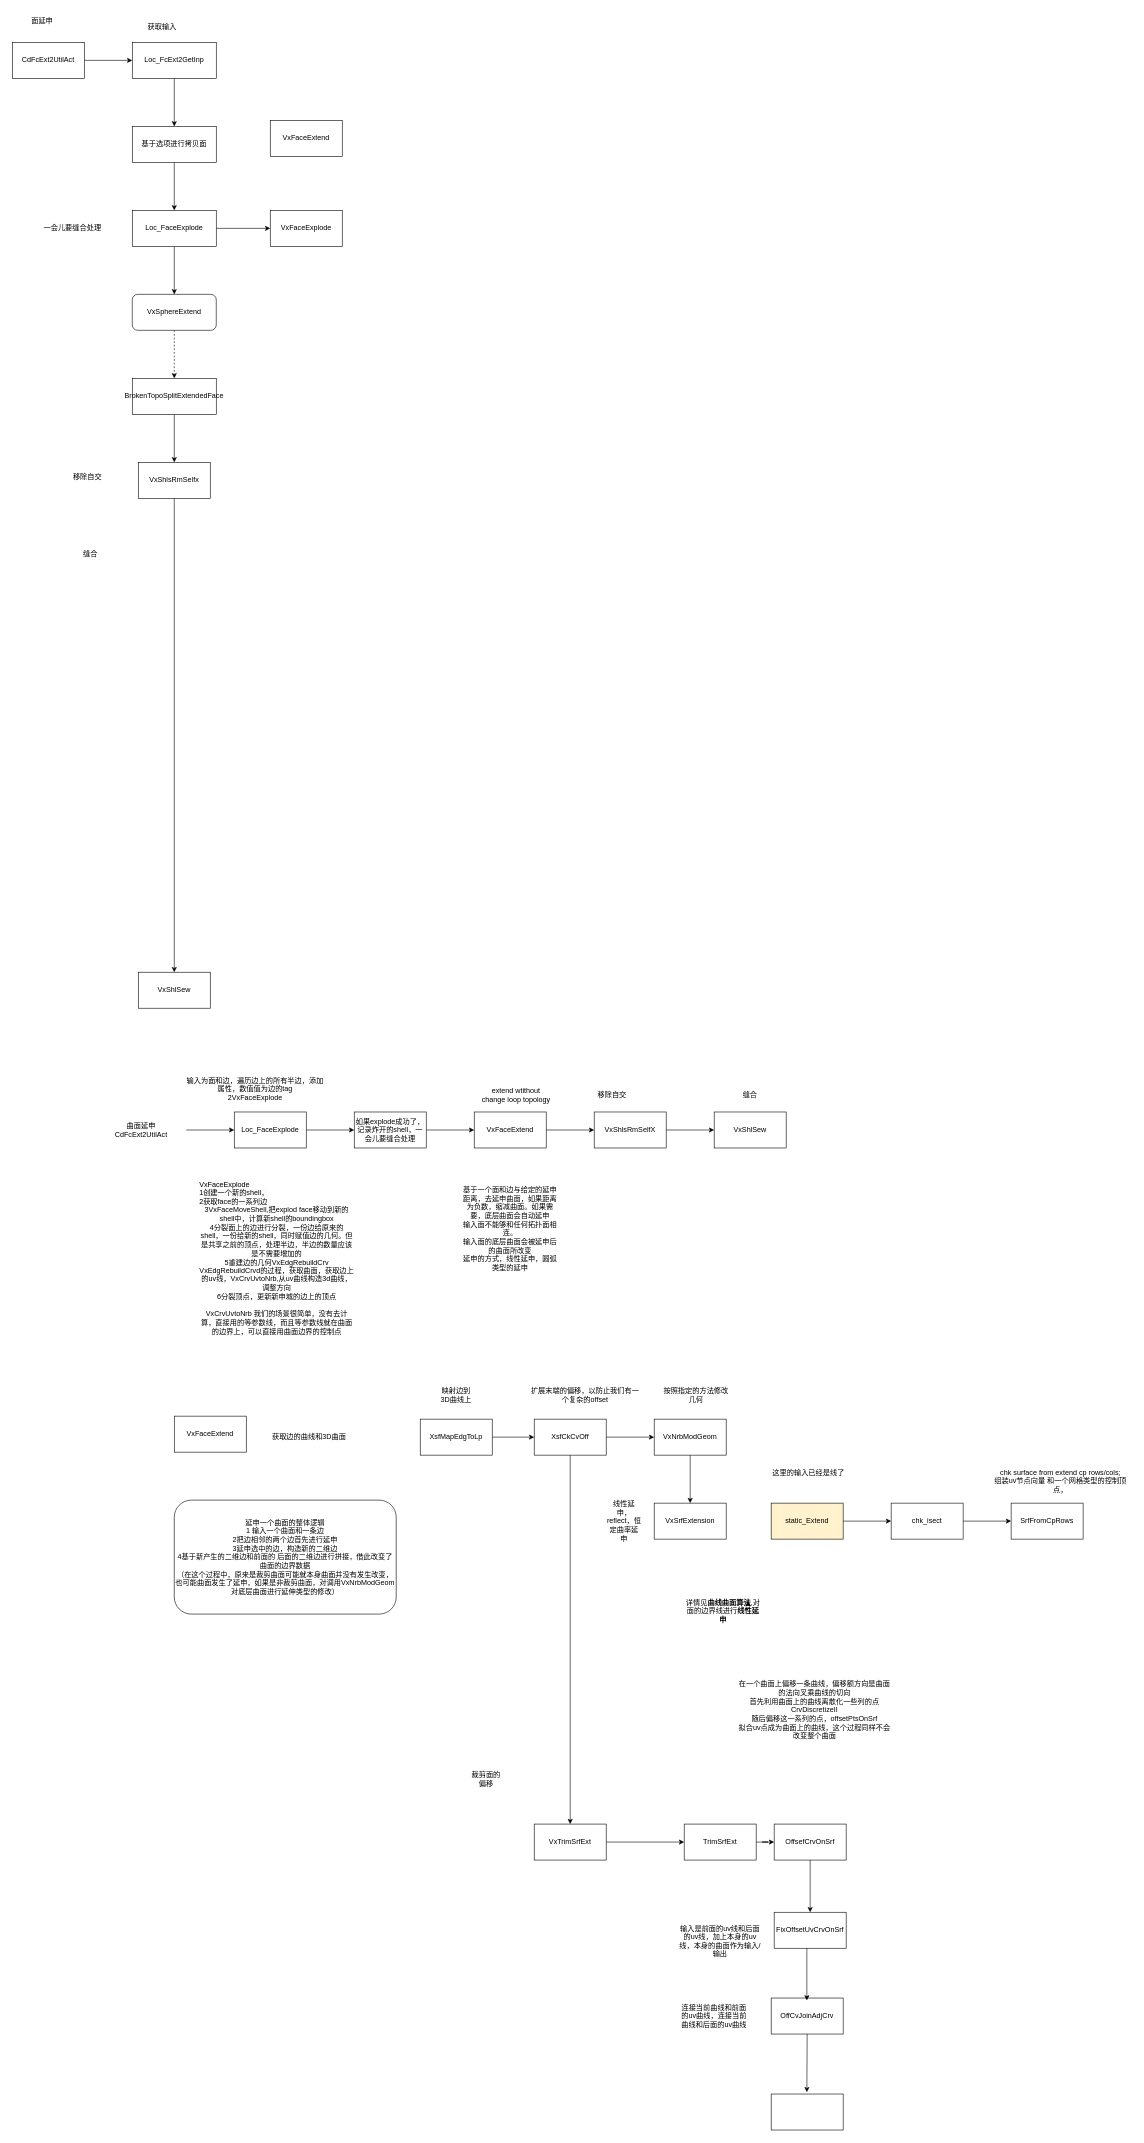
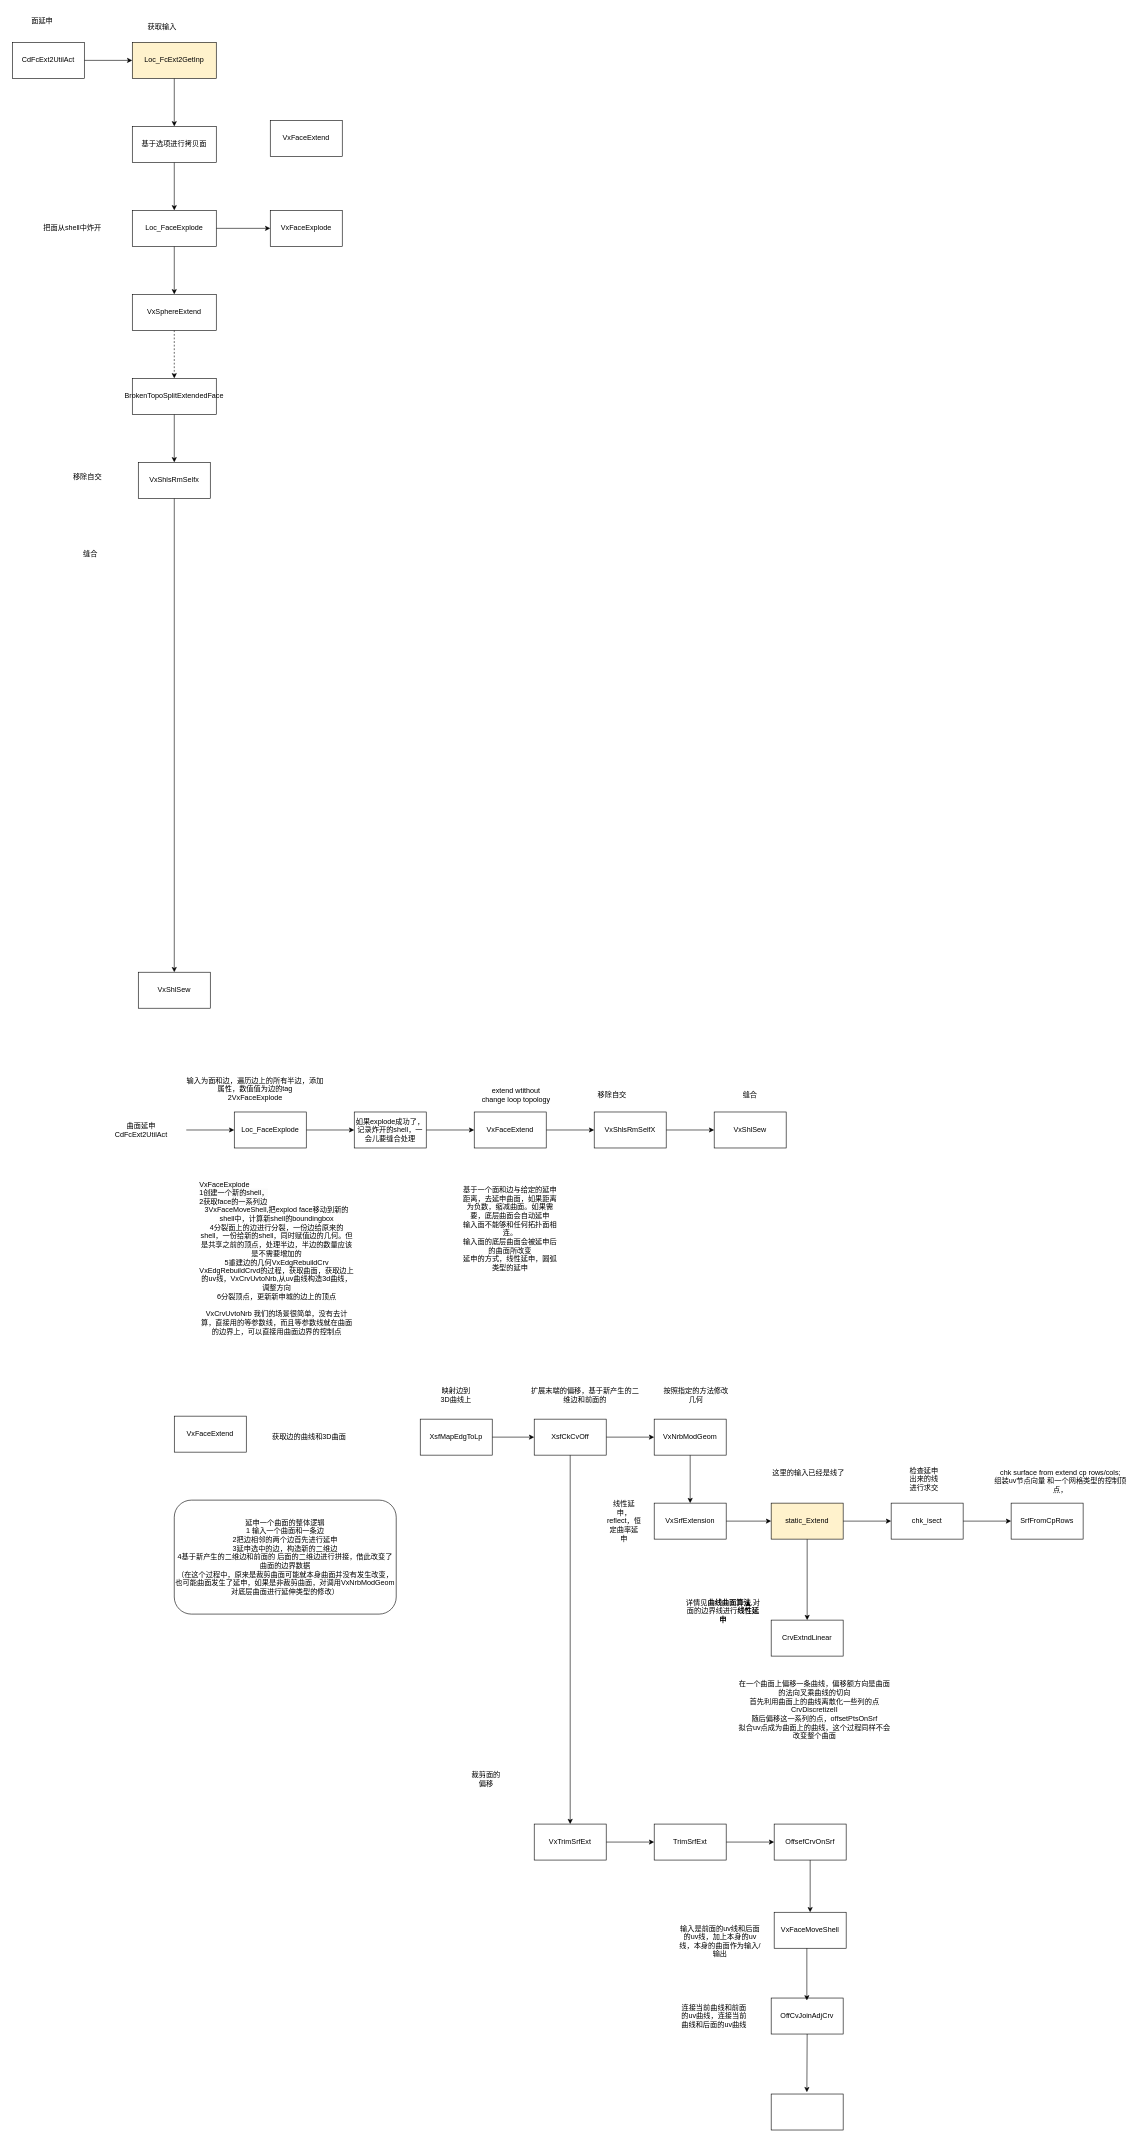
- <mxCell id="6" value="Loc_FcExt2GetInp" style="rounded=0;whiteSpace=wrap;html=1;" parent="1" vertex="1"><mxGeometry x="220" y="70" width="140" height="60" as="geometry" /></mxCell>
+ <mxCell id="6" value="Loc_FcExt2GetInp" style="rounded=0;whiteSpace=wrap;html=1;fillColor=#fff2cc;" parent="1" vertex="1"><mxGeometry x="220" y="70" width="140" height="60" as="geometry" /></mxCell>
- <mxCell id="13" value="一会儿要缝合处理" style="text;html=1;align=center;verticalAlign=middle;resizable=0;points=[];autosize=1;strokeColor=none;fillColor=none;" parent="1" vertex="1"><mxGeometry x="60" y="365" width="120" height="30" as="geometry" /></mxCell>
+ <mxCell id="13" value="把面从shell中炸开" style="text;html=1;align=center;verticalAlign=middle;resizable=0;points=[];autosize=1;strokeColor=none;fillColor=none;" parent="1" vertex="1"><mxGeometry x="60" y="365" width="120" height="30" as="geometry" /></mxCell>
- <mxCell id="16" value="VxSphereExtend" style="whiteSpace=wrap;html=1;rounded=1;" parent="1" vertex="1"><mxGeometry x="220" y="490" width="140" height="60" as="geometry" /></mxCell>
+ <mxCell id="16" value="VxSphereExtend" style="rounded=0;whiteSpace=wrap;html=1;" parent="1" vertex="1"><mxGeometry x="220" y="490" width="140" height="60" as="geometry" /></mxCell>
- <mxCell id="50" value="扩展末端的偏移，以防止我们有一个复杂的offset" style="text;html=1;align=center;verticalAlign=middle;whiteSpace=wrap;rounded=0;" parent="1" vertex="1"><mxGeometry x="880" y="2310" width="190" height="30" as="geometry" /></mxCell>
+ <mxCell id="50" value="扩展末端的偏移，基于新产生的二维边和前面的" style="text;html=1;align=center;verticalAlign=middle;whiteSpace=wrap;rounded=0;" parent="1" vertex="1"><mxGeometry x="880" y="2310" width="190" height="30" as="geometry" /></mxCell>
+ <mxCell id="64" value="检查延申出来的线进行求交" style="text;html=1;align=center;verticalAlign=middle;whiteSpace=wrap;rounded=0;" parent="1" vertex="1"><mxGeometry x="1510" y="2450" width="60" height="30" as="geometry" /></mxCell>
+ <mxCell id="54" value="" style="edgeStyle=orthogonalEdgeStyle;rounded=0;orthogonalLoop=1;jettySize=auto;html=1;" parent="1" source="55" target="59" edge="1"><mxGeometry relative="1" as="geometry" /></mxCell>
+ <mxCell id="57" value="" style="edgeStyle=orthogonalEdgeStyle;rounded=0;orthogonalLoop=1;jettySize=auto;html=1;" parent="1" source="59" target="60" edge="1"><mxGeometry relative="1" as="geometry" /></mxCell>
+ <mxCell id="60" value="CrvExtndLinear" style="whiteSpace=wrap;html=1;rounded=0;" parent="1" vertex="1"><mxGeometry x="1285" y="2700" width="120" height="60" as="geometry" /></mxCell>
- <mxCell id="71" value="TrimSrfExt" style="whiteSpace=wrap;html=1;rounded=0;" parent="1" vertex="1"><mxGeometry x="1140" y="3040" width="120" height="60" as="geometry" /></mxCell>
+ <mxCell id="71" value="TrimSrfExt" style="whiteSpace=wrap;html=1;rounded=0;" parent="1" vertex="1"><mxGeometry x="1090" y="3040" width="120" height="60" as="geometry" /></mxCell>
- <mxCell id="75" value="FixOffsetUvCrvOnSrf" style="rounded=0;whiteSpace=wrap;html=1;" parent="1" vertex="1"><mxGeometry x="1290" y="3187" width="120" height="60" as="geometry" /></mxCell>
+ <mxCell id="75" value="VxFaceMoveShell" style="rounded=0;whiteSpace=wrap;html=1;" parent="1" vertex="1"><mxGeometry x="1290" y="3187" width="120" height="60" as="geometry" /></mxCell>
